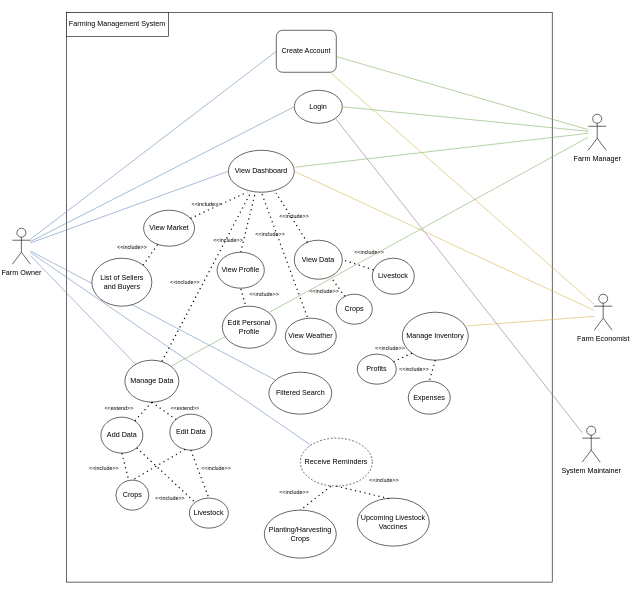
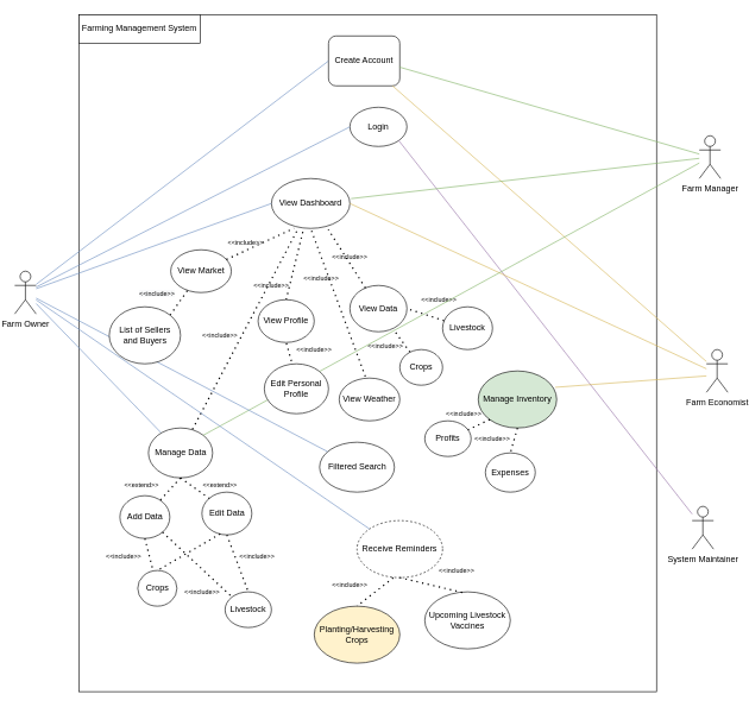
- <mxCell id="13" value="" style="endArrow=none;html=1;exitX=1;exitY=0.5;exitDx=0;exitDy=0;fillColor=#d5e8d4;strokeColor=#82b366;" edge="1" parent="1" source="9" target="6"><mxGeometry width="50" height="50" relative="1" as="geometry"><mxPoint x="520" y="340" as="sourcePoint" /><mxPoint x="570" y="290" as="targetPoint" /></mxGeometry></mxCell>
- <mxCell id="58" value="&lt;font style=&quot;font-size: 12px&quot;&gt;Manage Inventory&lt;/font&gt;" style="ellipse;whiteSpace=wrap;html=1;fontSize=9;" vertex="1" parent="1"><mxGeometry x="670" y="520" width="110" height="80" as="geometry" /></mxCell>
+ <mxCell id="58" value="&lt;font style=&quot;font-size: 12px&quot;&gt;Manage Inventory&lt;/font&gt;" style="ellipse;whiteSpace=wrap;html=1;fontSize=9;fillColor=#d5e8d4;" vertex="1" parent="1"><mxGeometry x="670" y="520" width="110" height="80" as="geometry" /></mxCell>
- <mxCell id="74" value="&lt;font style=&quot;font-size: 12px&quot;&gt;Planting/Harvesting Crops&lt;/font&gt;" style="ellipse;whiteSpace=wrap;html=1;fontSize=9;" vertex="1" parent="1"><mxGeometry x="440" y="850" width="120" height="80" as="geometry" /></mxCell>
+ <mxCell id="74" value="&lt;font style=&quot;font-size: 12px&quot;&gt;Planting/Harvesting Crops&lt;/font&gt;" style="ellipse;whiteSpace=wrap;html=1;fontSize=9;fillColor=#fff2cc;" vertex="1" parent="1"><mxGeometry x="440" y="850" width="120" height="80" as="geometry" /></mxCell>
